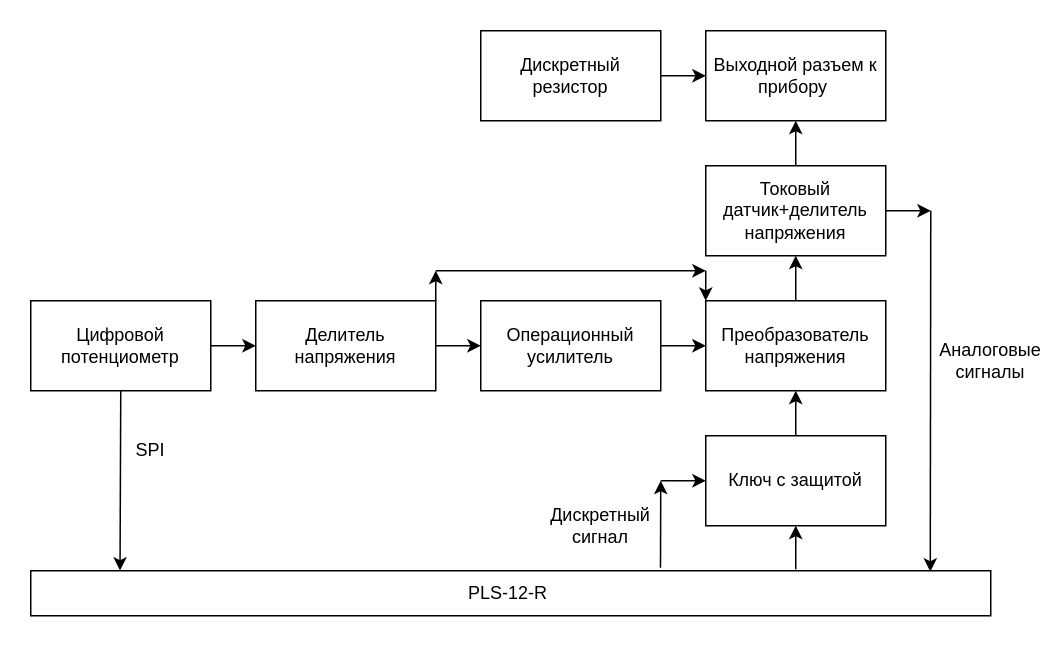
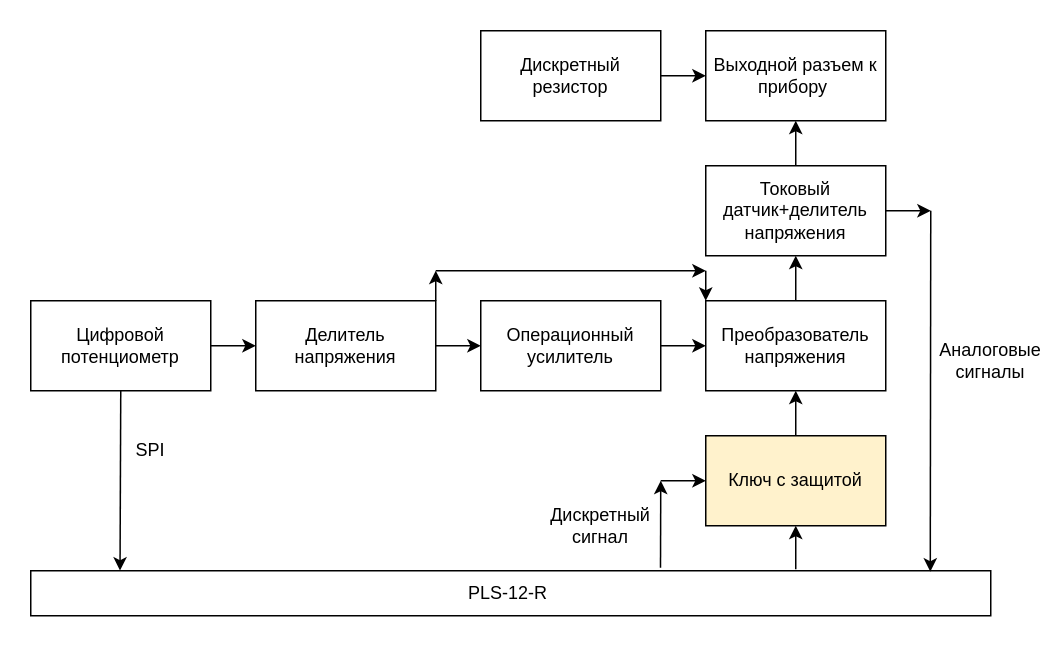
- <mxCell id="3" value="Ключ с защитой" style="rounded=0;whiteSpace=wrap;html=1;" vertex="1" parent="1"><mxGeometry x="470" y="290" width="120" height="60" as="geometry" /></mxCell>
+ <mxCell id="3" value="Ключ с защитой" style="rounded=0;whiteSpace=wrap;html=1;fillColor=#fff2cc;" vertex="1" parent="1"><mxGeometry x="470" y="290" width="120" height="60" as="geometry" /></mxCell>
